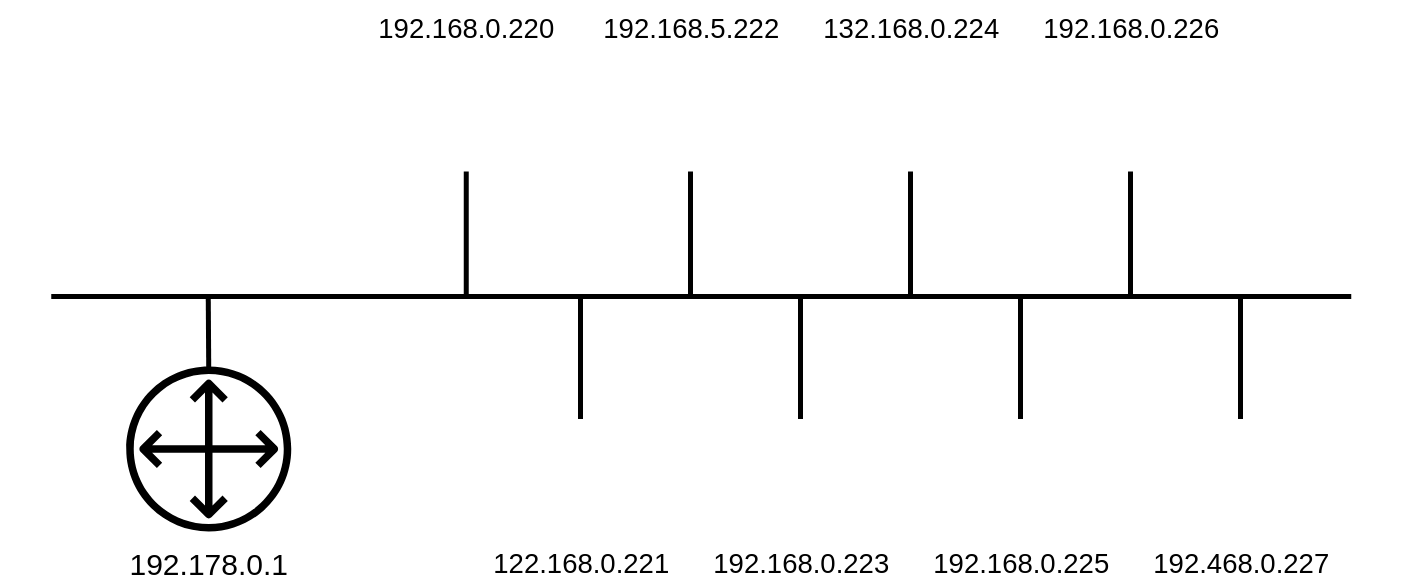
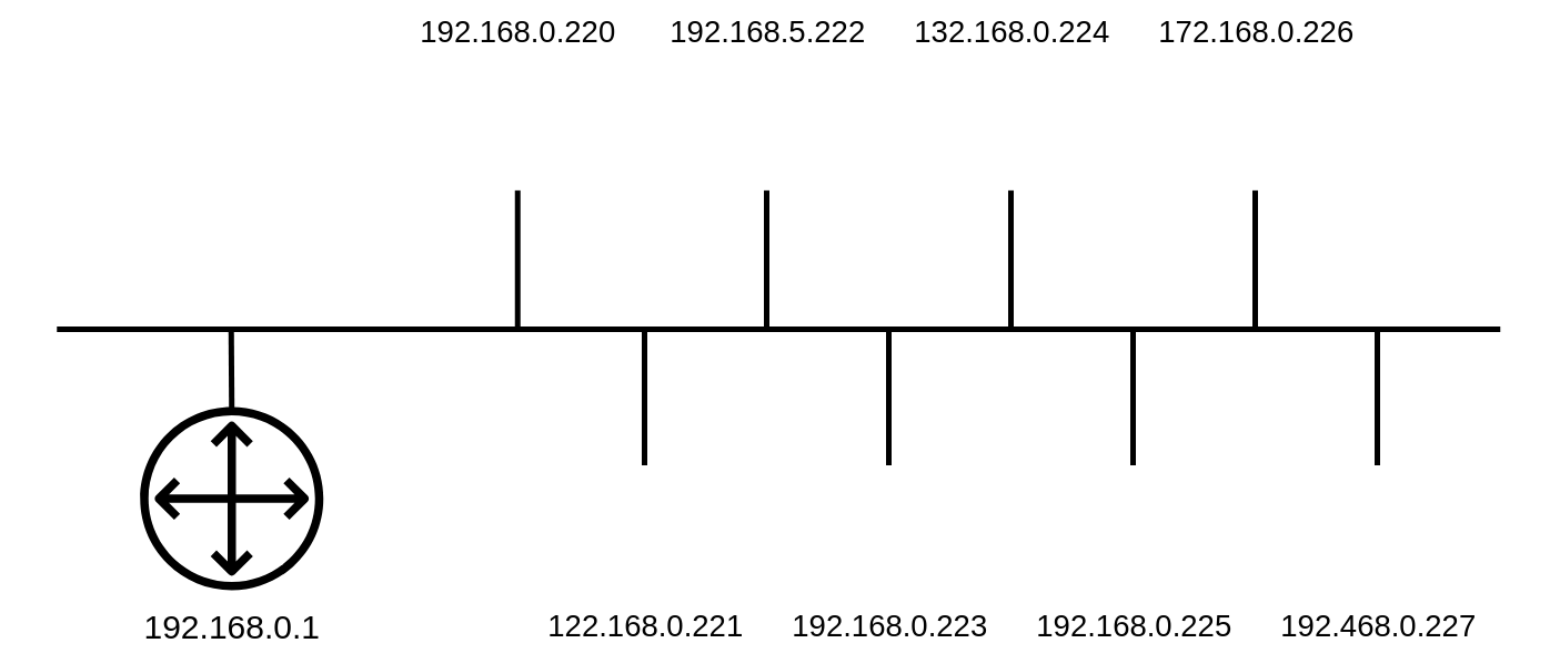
- <mxCell id="17" value="192.168.0.226" style="shape=image;html=1;verticalAlign=bottom;verticalLabelPosition=top;labelBackgroundColor=#ffffff;imageAspect=0;aspect=fixed;image=https://cdn4.iconfinder.com/data/icons/logos-and-brands/512/272_Raspberry_Pi_logo-128.png;fontFamily=Helvetica;labelPosition=center;align=center;fontSize=11;" parent="1" vertex="1"><mxGeometry x="425" y="20" width="54" height="54" as="geometry" /></mxCell>
+ <mxCell id="17" value="172.168.0.226" style="shape=image;html=1;verticalAlign=bottom;verticalLabelPosition=top;labelBackgroundColor=#ffffff;imageAspect=0;aspect=fixed;image=https://cdn4.iconfinder.com/data/icons/logos-and-brands/512/272_Raspberry_Pi_logo-128.png;fontFamily=Helvetica;labelPosition=center;align=center;fontSize=11;" parent="1" vertex="1"><mxGeometry x="425" y="20" width="54" height="54" as="geometry" /></mxCell>
- <mxCell id="19" value="192.178.0.1" style="outlineConnect=0;gradientColor=none;strokeColor=none;dashed=0;verticalLabelPosition=bottom;verticalAlign=top;align=center;html=1;fontSize=12;fontStyle=0;aspect=fixed;pointerEvents=1;shape=mxgraph.aws4.customer_gateway;fillColor=#000000;" vertex="1" parent="1"><mxGeometry x="50" y="146" width="66" height="66" as="geometry" /></mxCell>
+ <mxCell id="19" value="192.168.0.1" style="outlineConnect=0;gradientColor=none;strokeColor=none;dashed=0;verticalLabelPosition=bottom;verticalAlign=top;align=center;html=1;fontSize=12;fontStyle=0;aspect=fixed;pointerEvents=1;shape=mxgraph.aws4.customer_gateway;fillColor=#000000;" vertex="1" parent="1"><mxGeometry x="50" y="146" width="66" height="66" as="geometry" /></mxCell>
